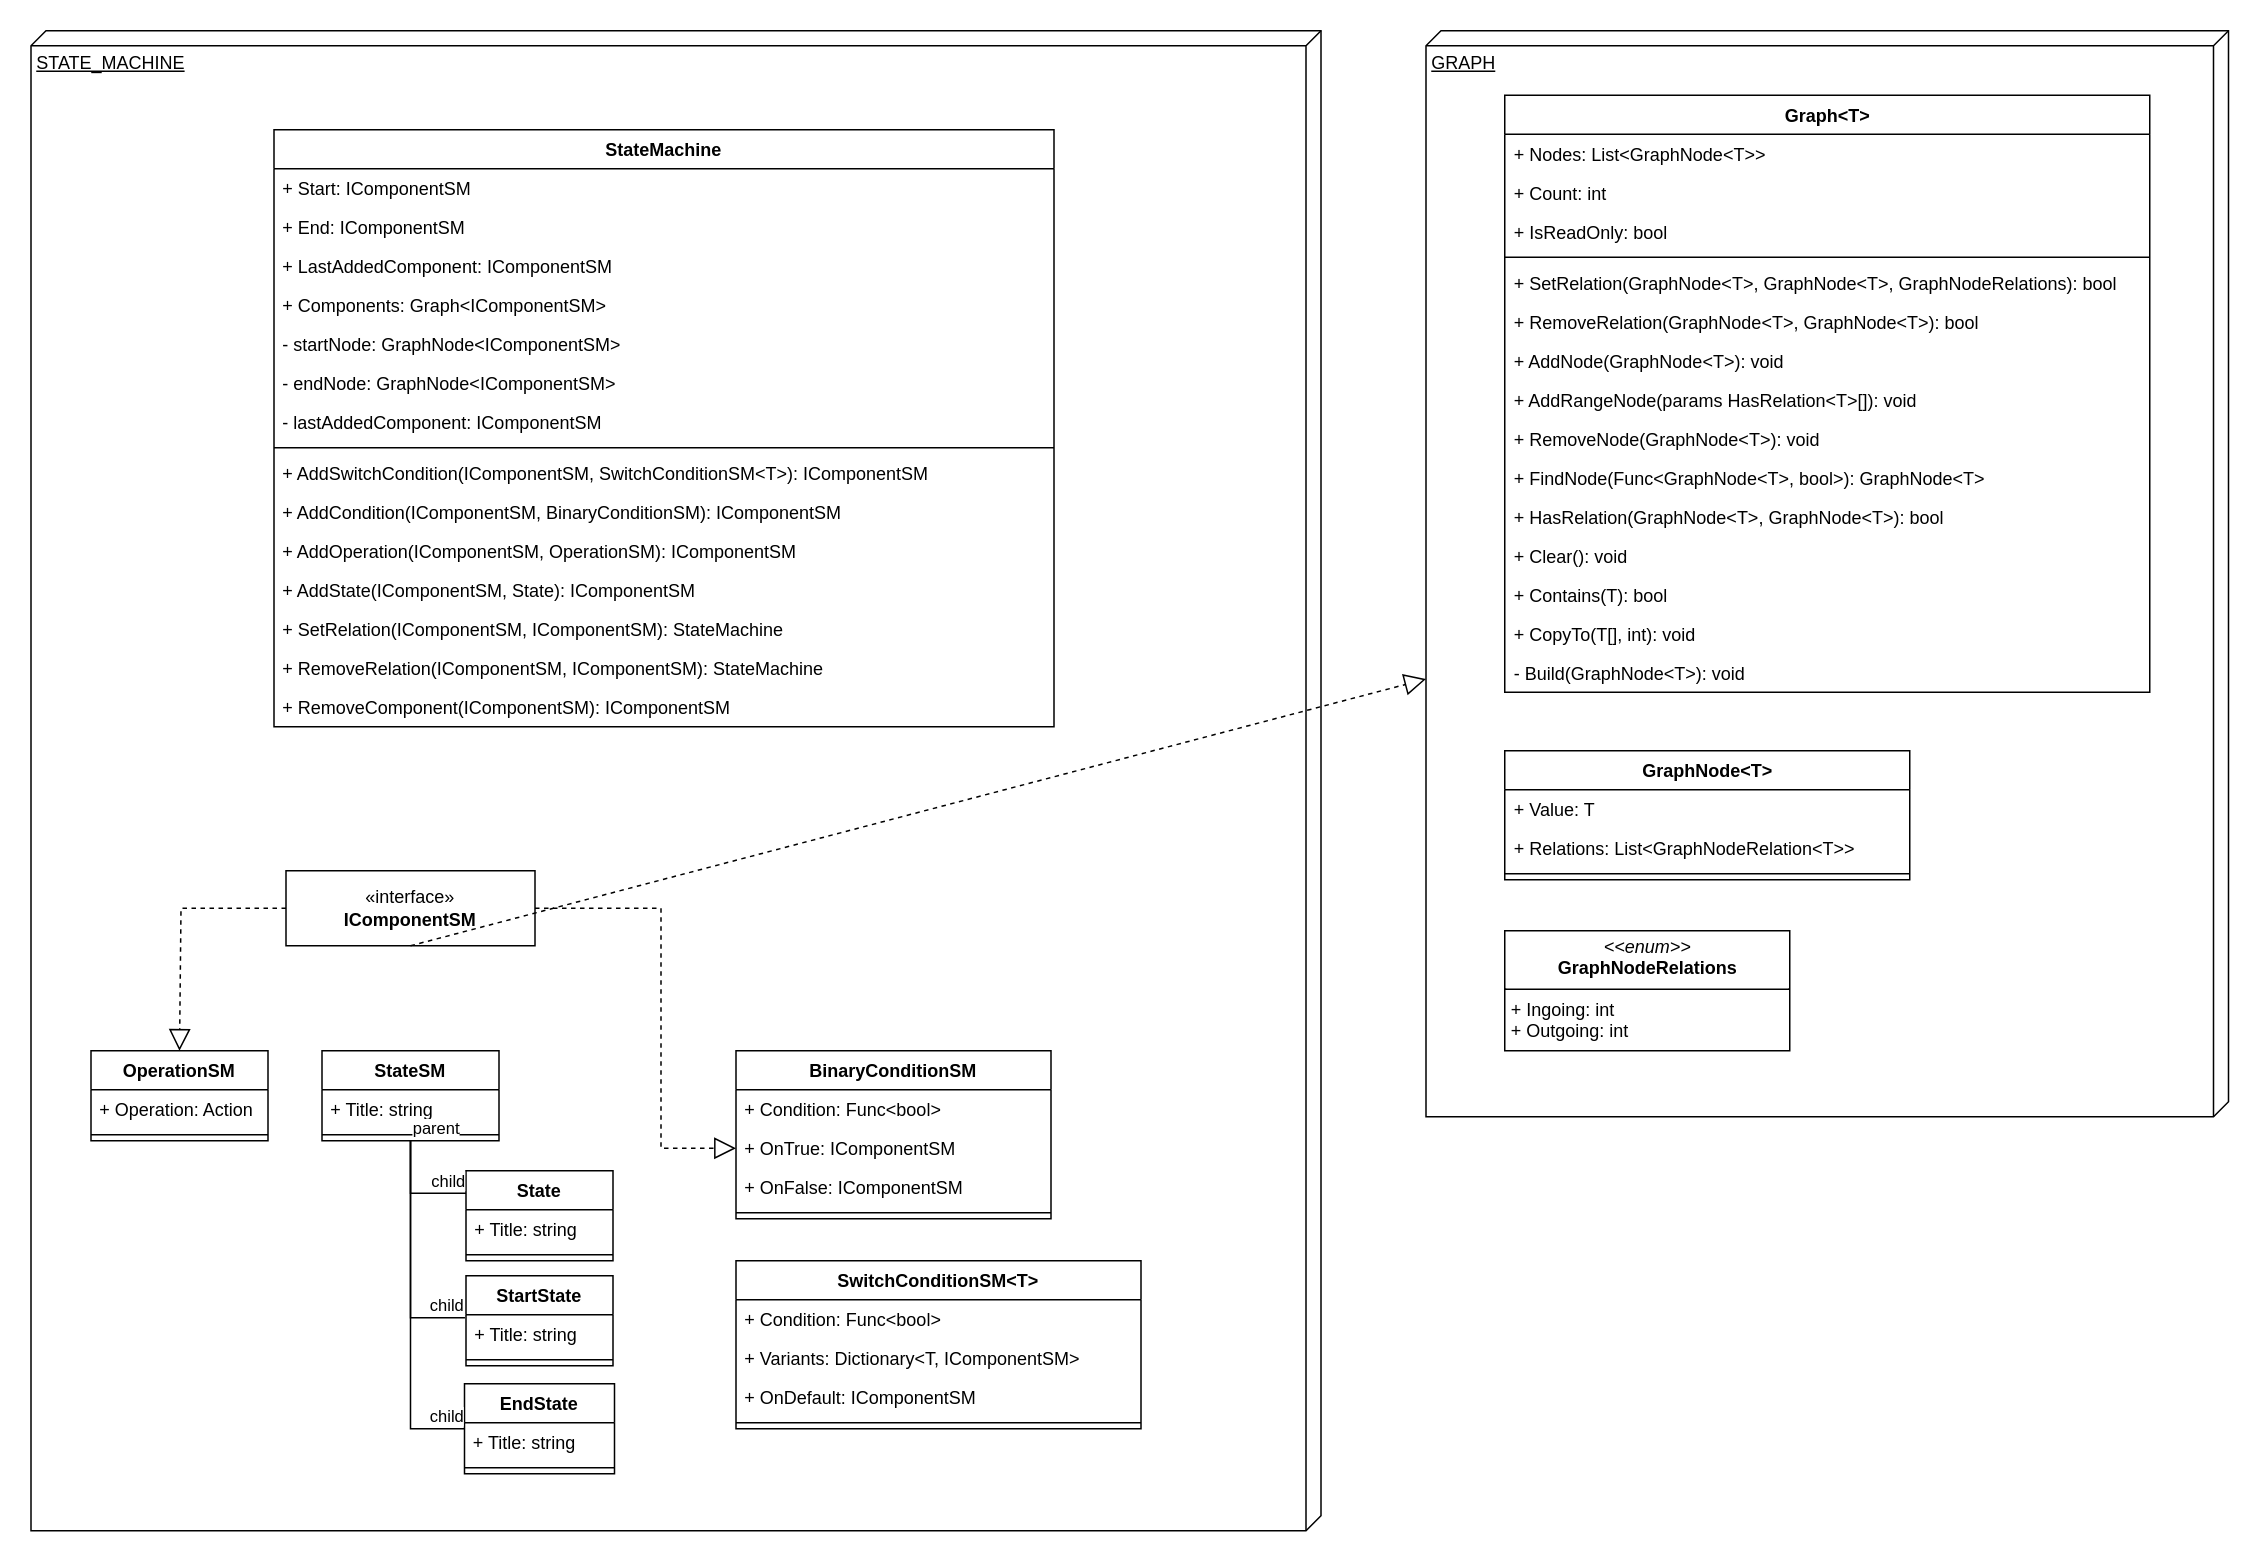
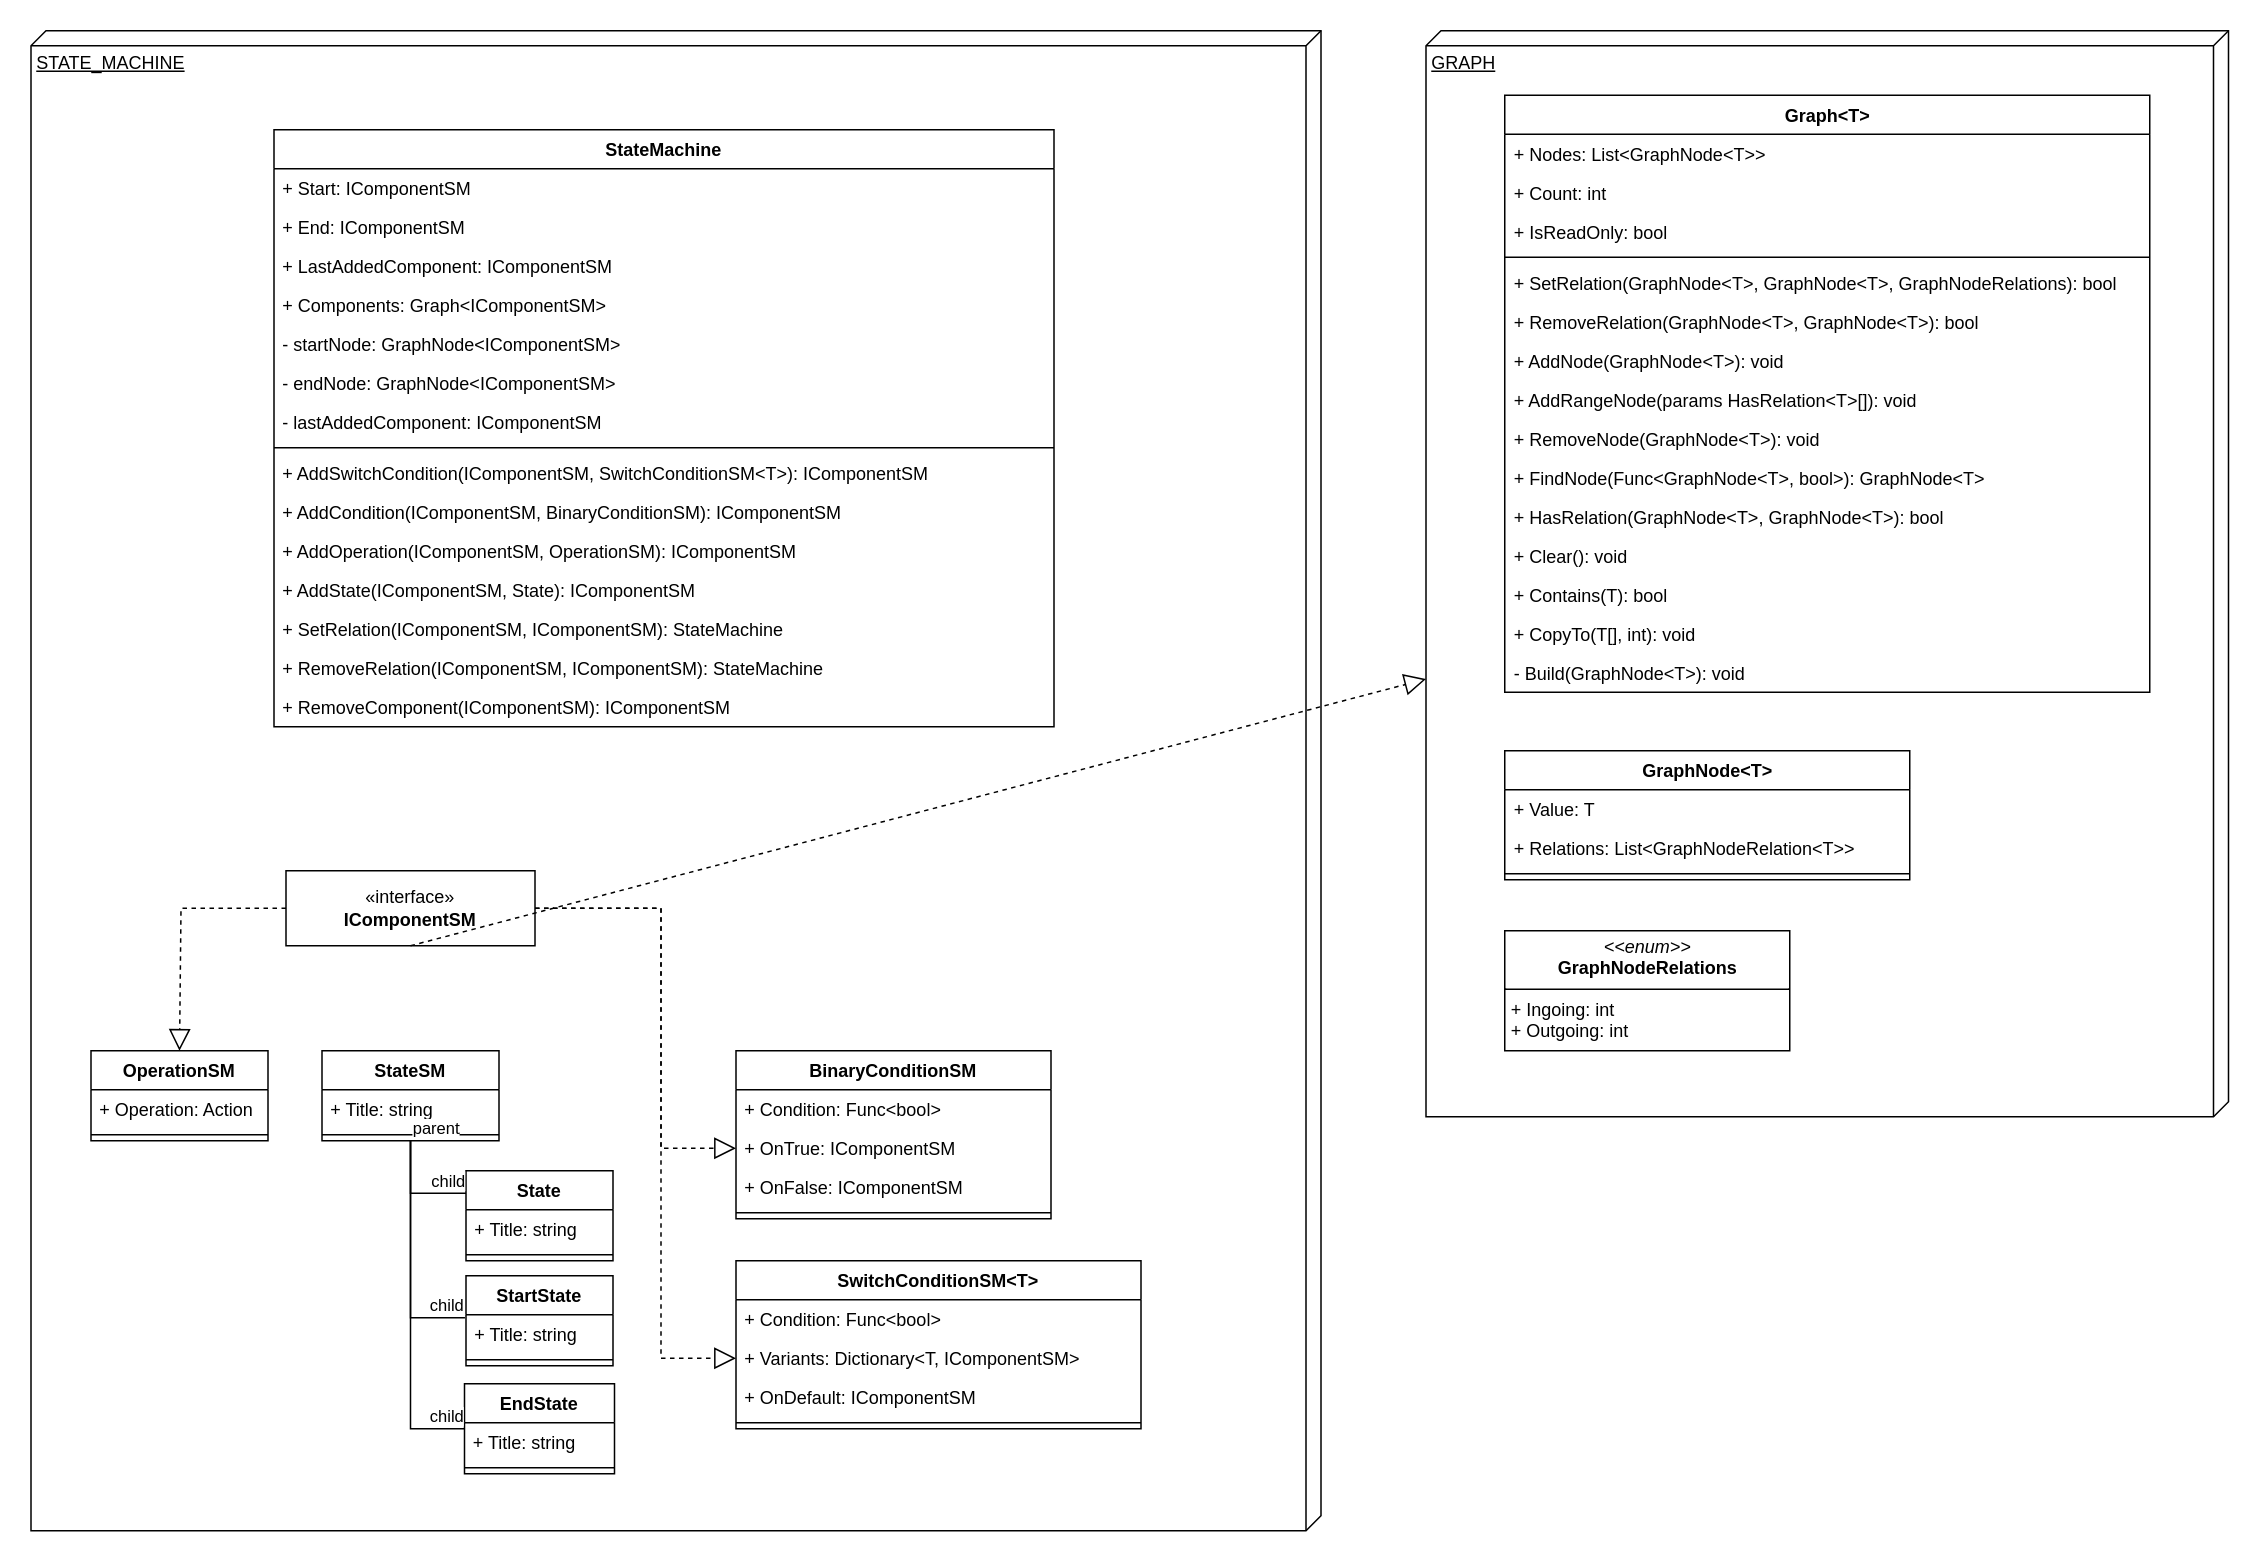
+ <mxCell id="37" value="" style="endArrow=block;dashed=1;endFill=0;endSize=12;html=1;rounded=0;entryX=0;entryY=0.5;entryDx=0;entryDy=0;exitX=1;exitY=0.5;exitDx=0;exitDy=0;" edge="1" parent="24" source="30" target="33"><mxGeometry width="160" relative="1" as="geometry"><mxPoint x="340" y="180" as="sourcePoint" /><mxPoint x="440" y="195" as="targetPoint" /><Array as="points"><mxPoint x="380" y="25" /><mxPoint x="380" y="325" /></Array></mxGeometry></mxCell>
